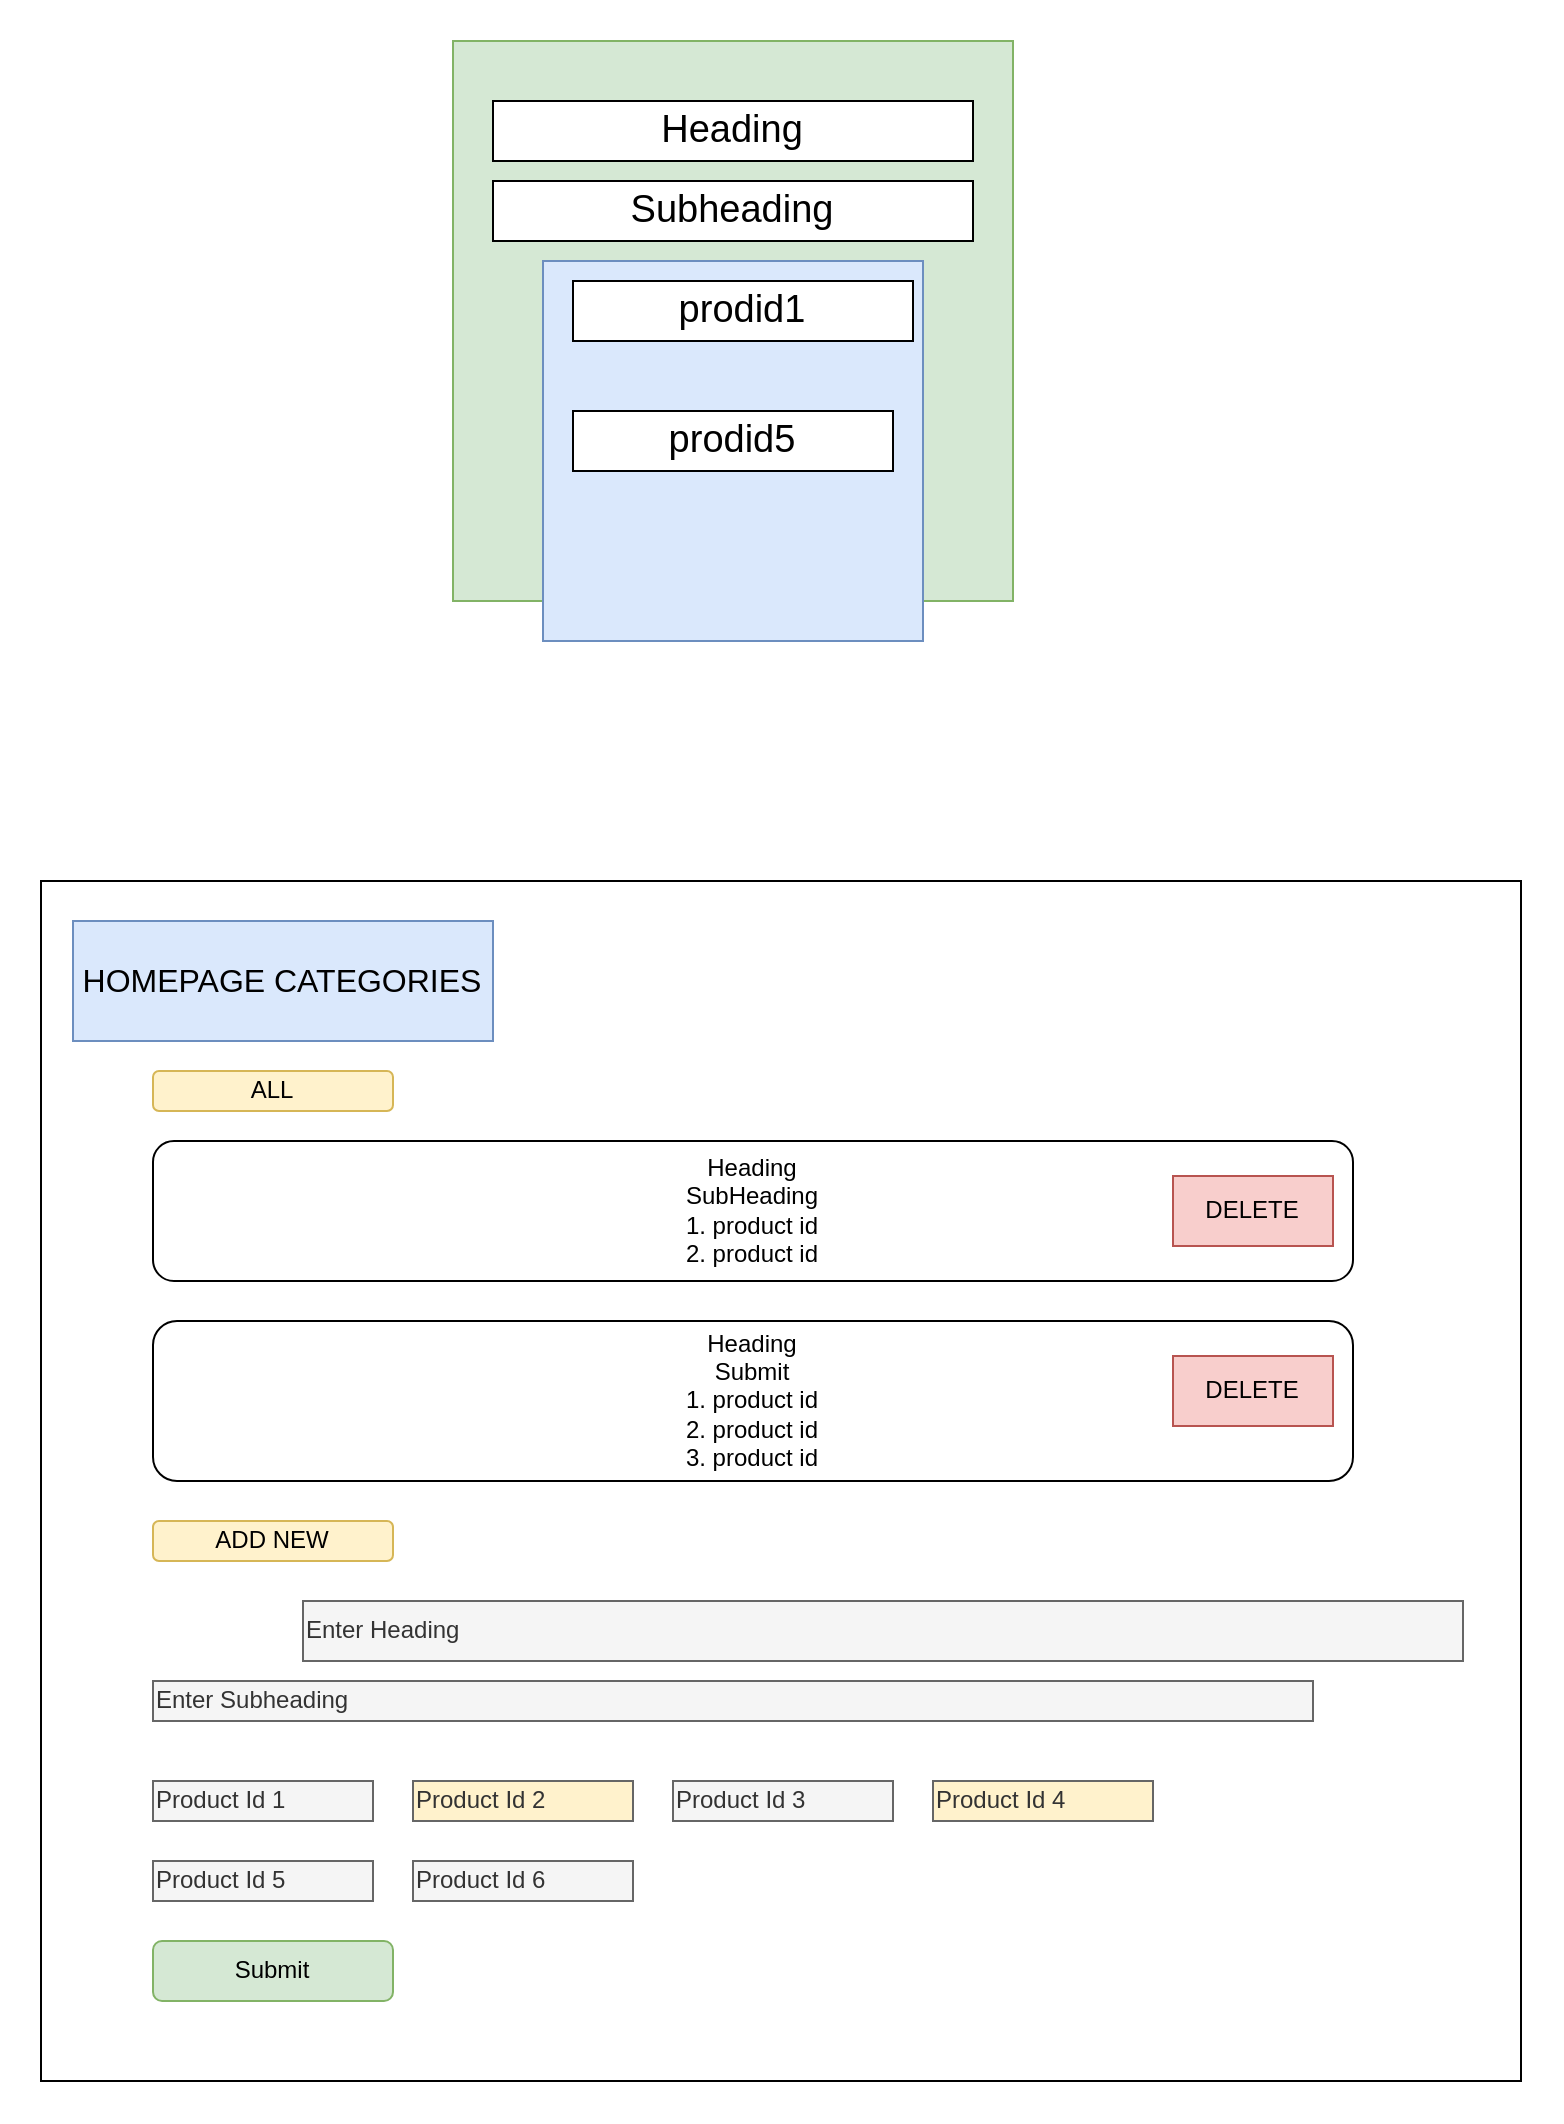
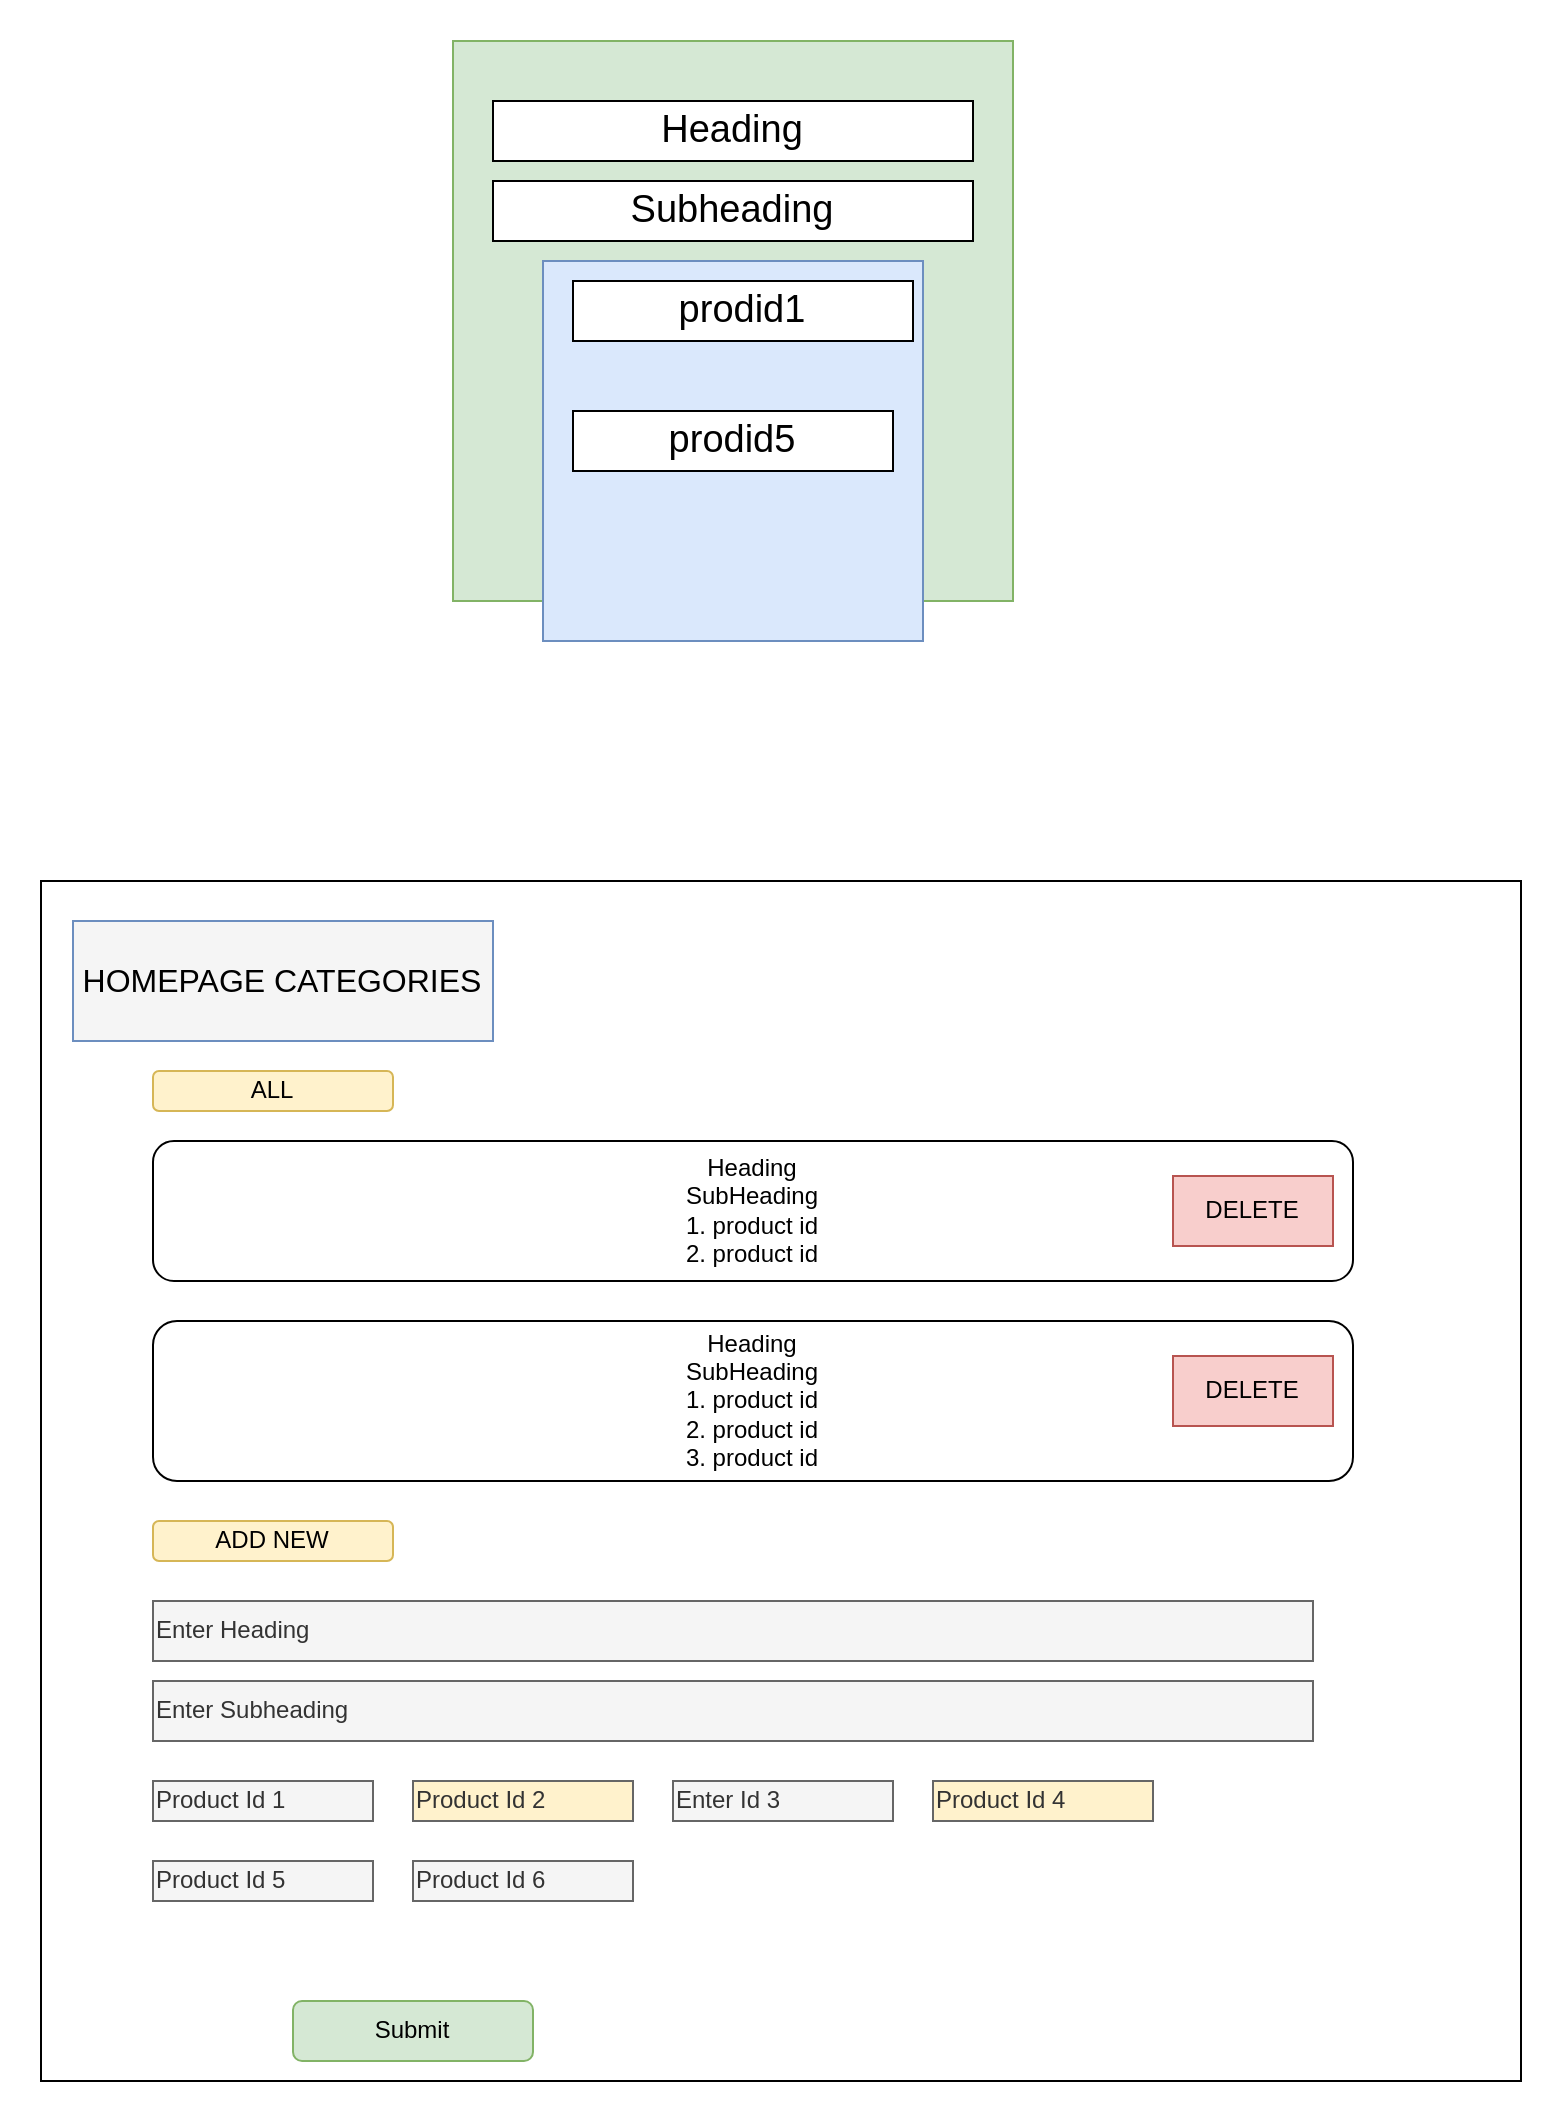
- <mxCell id="9" value="&lt;font style=&quot;font-size: 16px&quot;&gt;HOMEPAGE CATEGORIES&lt;/font&gt;" style="rounded=0;whiteSpace=wrap;html=1;fillColor=#dae8fc;strokeColor=#6c8ebf;" parent="1" vertex="1"><mxGeometry x="36" y="460" width="210" height="60" as="geometry" /></mxCell>
+ <mxCell id="9" value="&lt;font style=&quot;font-size: 16px&quot;&gt;HOMEPAGE CATEGORIES&lt;/font&gt;" style="rounded=0;whiteSpace=wrap;html=1;fillColor=#f5f5f5;strokeColor=#6c8ebf;" parent="1" vertex="1"><mxGeometry x="36" y="460" width="210" height="60" as="geometry" /></mxCell>
- <mxCell id="22" value="Heading&lt;br&gt;Submit&lt;br&gt;1. product id&lt;br&gt;&lt;div style=&quot;text-align: left&quot;&gt;&lt;span&gt;2. product id&lt;/span&gt;&lt;/div&gt;&lt;div style=&quot;text-align: left&quot;&gt;&lt;span&gt;3. product id&lt;/span&gt;&lt;/div&gt;" style="rounded=1;whiteSpace=wrap;html=1;" parent="1" vertex="1"><mxGeometry x="76" y="660" width="600" height="80" as="geometry" /></mxCell>
+ <mxCell id="22" value="Heading&lt;br&gt;SubHeading&lt;br&gt;1. product id&lt;br&gt;&lt;div style=&quot;text-align: left&quot;&gt;&lt;span&gt;2. product id&lt;/span&gt;&lt;/div&gt;&lt;div style=&quot;text-align: left&quot;&gt;&lt;span&gt;3. product id&lt;/span&gt;&lt;/div&gt;" style="rounded=1;whiteSpace=wrap;html=1;" parent="1" vertex="1"><mxGeometry x="76" y="660" width="600" height="80" as="geometry" /></mxCell>
- <mxCell id="10" value="Enter Heading" style="rounded=0;whiteSpace=wrap;html=1;align=left;fillColor=#f5f5f5;strokeColor=#666666;fontColor=#333333;" parent="1" vertex="1"><mxGeometry x="151" y="800" width="580" height="30" as="geometry" /></mxCell>
+ <mxCell id="10" value="Enter Heading" style="rounded=0;whiteSpace=wrap;html=1;align=left;fillColor=#f5f5f5;strokeColor=#666666;fontColor=#333333;" parent="1" vertex="1"><mxGeometry x="76" y="800" width="580" height="30" as="geometry" /></mxCell>
- <mxCell id="12" value="Enter Subheading" style="rounded=0;whiteSpace=wrap;html=1;align=left;fillColor=#f5f5f5;strokeColor=#666666;fontColor=#333333;" parent="1" vertex="1"><mxGeometry x="76" y="840" width="580" height="20" as="geometry" /></mxCell>
+ <mxCell id="12" value="Enter Subheading" style="rounded=0;whiteSpace=wrap;html=1;align=left;fillColor=#f5f5f5;strokeColor=#666666;fontColor=#333333;" parent="1" vertex="1"><mxGeometry x="76" y="840" width="580" height="30" as="geometry" /></mxCell>
- <mxCell id="15" value="Product Id 3" style="rounded=0;whiteSpace=wrap;html=1;align=left;fillColor=#f5f5f5;strokeColor=#666666;fontColor=#333333;" parent="1" vertex="1"><mxGeometry x="336" y="890" width="110" height="20" as="geometry" /></mxCell>
+ <mxCell id="15" value="Enter Id 3" style="rounded=0;whiteSpace=wrap;html=1;align=left;fillColor=#f5f5f5;strokeColor=#666666;fontColor=#333333;" parent="1" vertex="1"><mxGeometry x="336" y="890" width="110" height="20" as="geometry" /></mxCell>
- <mxCell id="19" value="Submit" style="rounded=1;whiteSpace=wrap;html=1;fillColor=#d5e8d4;strokeColor=#82b366;" parent="1" vertex="1"><mxGeometry x="76" y="970" width="120" height="30" as="geometry" /></mxCell>
+ <mxCell id="19" value="Submit" style="rounded=1;whiteSpace=wrap;html=1;fillColor=#d5e8d4;strokeColor=#82b366;" parent="1" vertex="1"><mxGeometry x="146" y="1000" width="120" height="30" as="geometry" /></mxCell>
